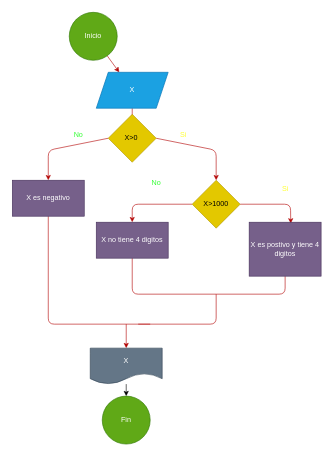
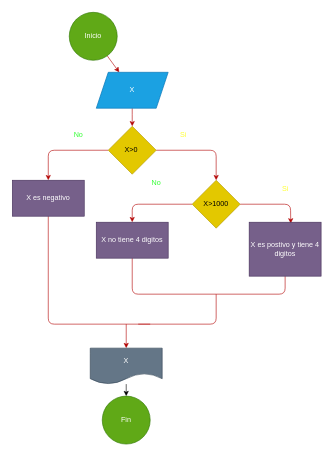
- <mxCell id="8" value="X&amp;gt;0&amp;nbsp;" style="rhombus;whiteSpace=wrap;html=1;strokeColor=#B09500;fontFamily=Helvetica;fontSize=12;fontColor=#000000;fillColor=#e3c800;" vertex="1" parent="1"><mxGeometry x="180" y="190" width="80" height="80" as="geometry" /></mxCell>
+ <mxCell id="8" value="X&amp;gt;0&amp;nbsp;" style="rhombus;whiteSpace=wrap;html=1;strokeColor=#B09500;fontFamily=Helvetica;fontSize=12;fontColor=#000000;fillColor=#e3c800;" vertex="1" parent="1"><mxGeometry x="180" y="210" width="80" height="80" as="geometry" /></mxCell>
